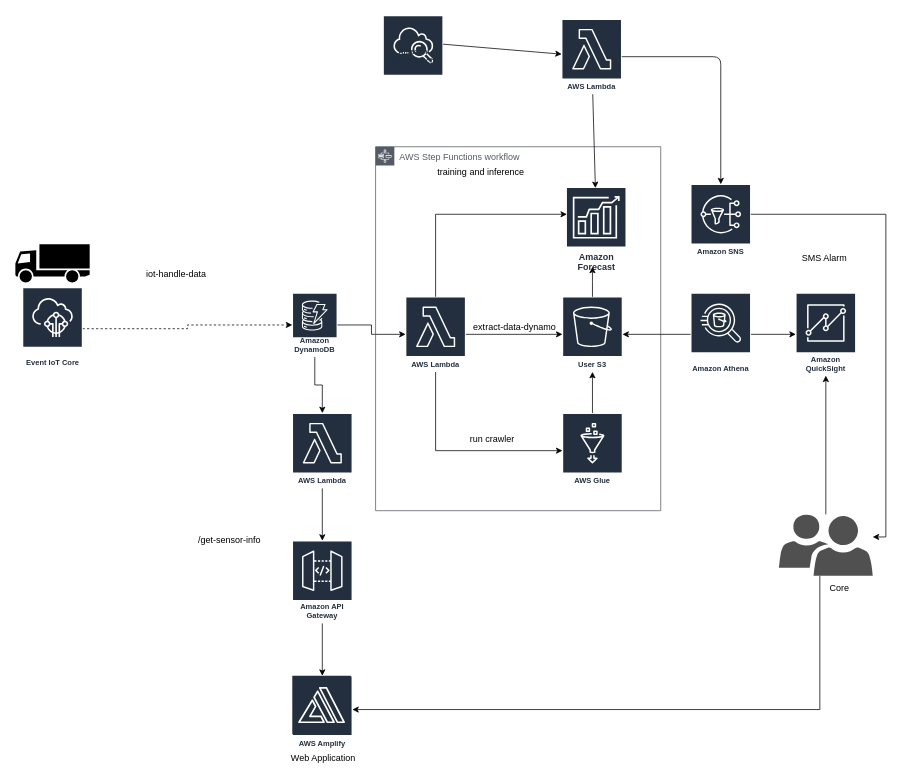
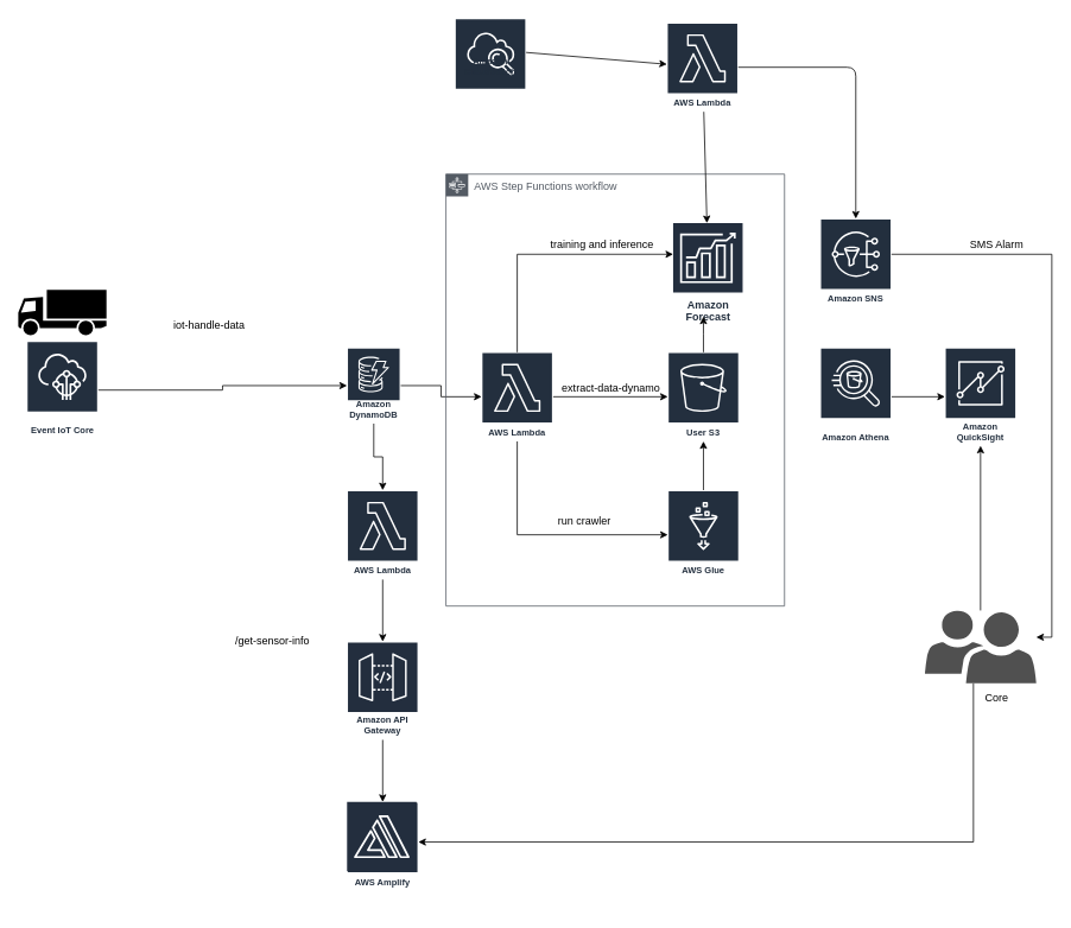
- <mxCell id="40" value="training and inference" style="text;html=1;align=center;verticalAlign=middle;resizable=0;points=[];autosize=1;" vertex="1" parent="1"><mxGeometry x="575" y="219" width="130" height="20" as="geometry" /></mxCell>
+ <mxCell id="40" value="training and inference" style="text;html=1;align=center;verticalAlign=middle;resizable=0;points=[];autosize=1;" vertex="1" parent="1"><mxGeometry x="610" y="264" width="130" height="20" as="geometry" /></mxCell>
- <mxCell id="38" value="SMS Alarm" style="text;html=1;align=center;verticalAlign=middle;resizable=0;points=[];autosize=1;" vertex="1" parent="1"><mxGeometry x="1058" y="334" width="80" height="20" as="geometry" /></mxCell>
+ <mxCell id="38" value="SMS Alarm" style="text;html=1;align=center;verticalAlign=middle;resizable=0;points=[];autosize=1;" vertex="1" parent="1"><mxGeometry x="1078" y="264" width="80" height="20" as="geometry" /></mxCell>
- <mxCell id="2" style="edgeStyle=orthogonalEdgeStyle;rounded=0;orthogonalLoop=1;jettySize=auto;html=1;dashed=1;" parent="1" source="3" target="6" edge="1"><mxGeometry relative="1" as="geometry" /></mxCell>
+ <mxCell id="2" style="edgeStyle=orthogonalEdgeStyle;rounded=0;orthogonalLoop=1;jettySize=auto;html=1;" parent="1" source="3" target="6" edge="1"><mxGeometry relative="1" as="geometry" /></mxCell>
- <mxCell id="20" style="edgeStyle=orthogonalEdgeStyle;rounded=0;orthogonalLoop=1;jettySize=auto;html=1;" parent="1" source="22" target="17" edge="1"><mxGeometry relative="1" as="geometry" /></mxCell>
- <mxCell id="39" value="Web Application" style="text;html=1;align=center;verticalAlign=middle;resizable=0;points=[];autosize=1;" vertex="1" parent="1"><mxGeometry x="380" y="1000" width="100" height="20" as="geometry" /></mxCell>
